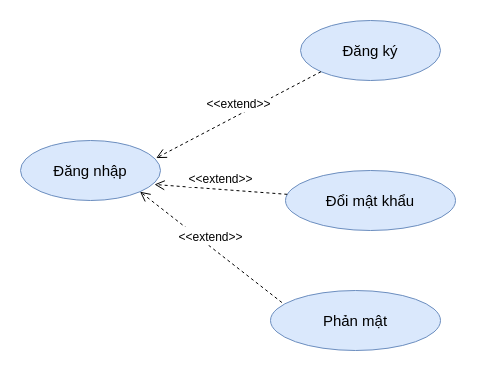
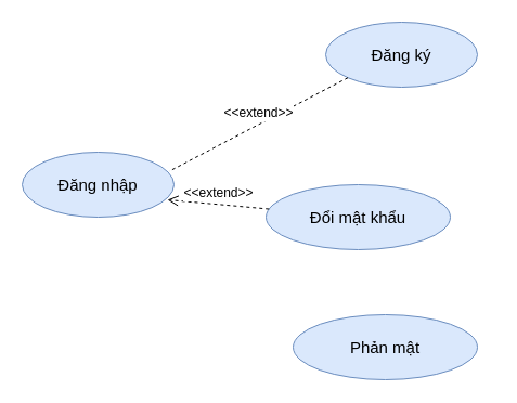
- <mxCell id="5" value="&lt;font style=&quot;font-size: 12px&quot;&gt;&amp;lt;&amp;lt;extend&amp;gt;&amp;gt;&lt;/font&gt;" style="html=1;verticalAlign=bottom;endArrow=open;dashed=1;endSize=8;rounded=0;fontSize=15;exitX=0;exitY=1;exitDx=0;exitDy=0;entryX=0.969;entryY=0.293;entryDx=0;entryDy=0;entryPerimeter=0;" edge="1" parent="1" source="3" target="2"><mxGeometry relative="1" as="geometry"><mxPoint x="380" y="230" as="sourcePoint" /><mxPoint x="300" y="230" as="targetPoint" /></mxGeometry></mxCell>
+ <mxCell id="5" value="&lt;font style=&quot;font-size: 12px&quot;&gt;&amp;lt;&amp;lt;extend&amp;gt;&amp;gt;&lt;/font&gt;" style="html=1;verticalAlign=bottom;endArrow=none;dashed=1;endSize=8;rounded=0;fontSize=15;exitX=0;exitY=1;exitDx=0;exitDy=0;entryX=0.969;entryY=0.293;entryDx=0;entryDy=0;entryPerimeter=0;" edge="1" parent="1" source="3" target="2"><mxGeometry relative="1" as="geometry"><mxPoint x="380" y="230" as="sourcePoint" /><mxPoint x="300" y="230" as="targetPoint" /></mxGeometry></mxCell>
- <mxCell id="4" value="&lt;span style=&quot;font-size: 15px&quot;&gt;Đổi mật khẩu&lt;/span&gt;" style="ellipse;whiteSpace=wrap;html=1;fillColor=#dae8fc;strokeColor=#6c8ebf;" vertex="1" parent="1"><mxGeometry x="285" y="170" width="170" height="60" as="geometry" /></mxCell>
+ <mxCell id="4" value="&lt;span style=&quot;font-size: 15px&quot;&gt;Đổi mật khẩu&lt;/span&gt;" style="ellipse;whiteSpace=wrap;html=1;fillColor=#dae8fc;strokeColor=#6c8ebf;" vertex="1" parent="1"><mxGeometry x="245" y="170" width="170" height="60" as="geometry" /></mxCell>
- <mxCell id="8" value="&lt;font style=&quot;font-size: 12px&quot;&gt;&amp;lt;&amp;lt;extend&amp;gt;&amp;gt;&lt;/font&gt;" style="html=1;verticalAlign=bottom;endArrow=open;dashed=1;endSize=8;rounded=0;fontSize=15;entryX=1;entryY=1;entryDx=0;entryDy=0;exitX=0.067;exitY=0.2;exitDx=0;exitDy=0;exitPerimeter=0;" edge="1" parent="1" source="7" target="2"><mxGeometry relative="1" as="geometry"><mxPoint x="296.812" y="203.838" as="sourcePoint" /><mxPoint x="163.98" y="193.98" as="targetPoint" /></mxGeometry></mxCell>
